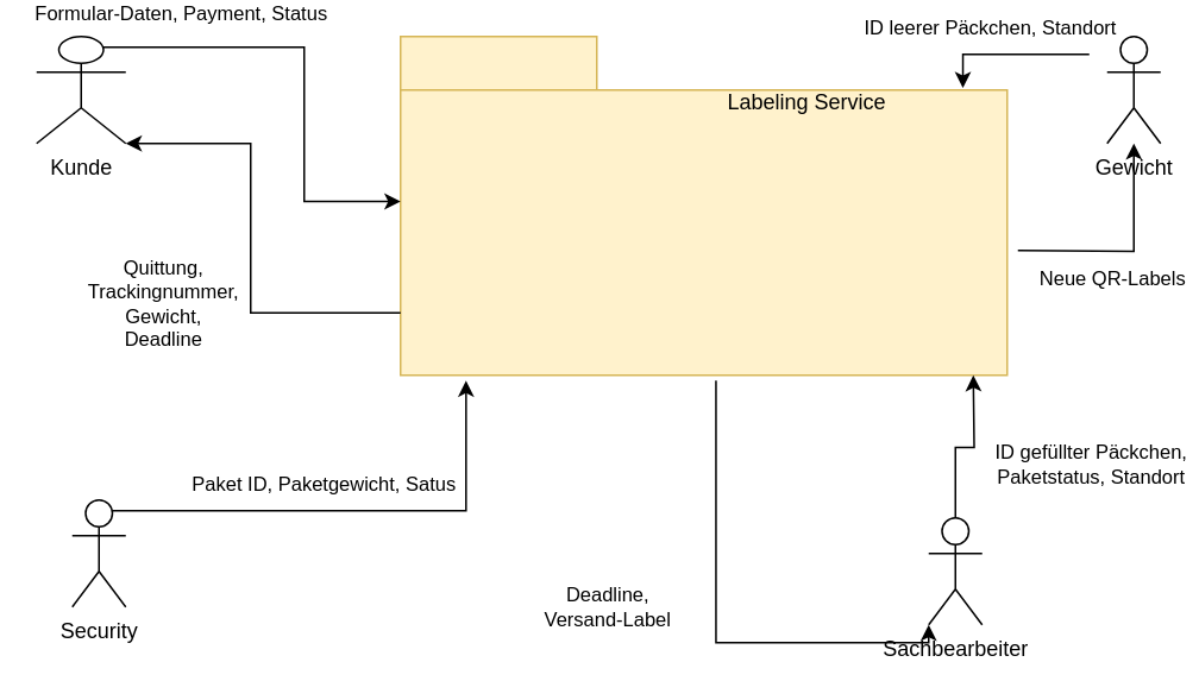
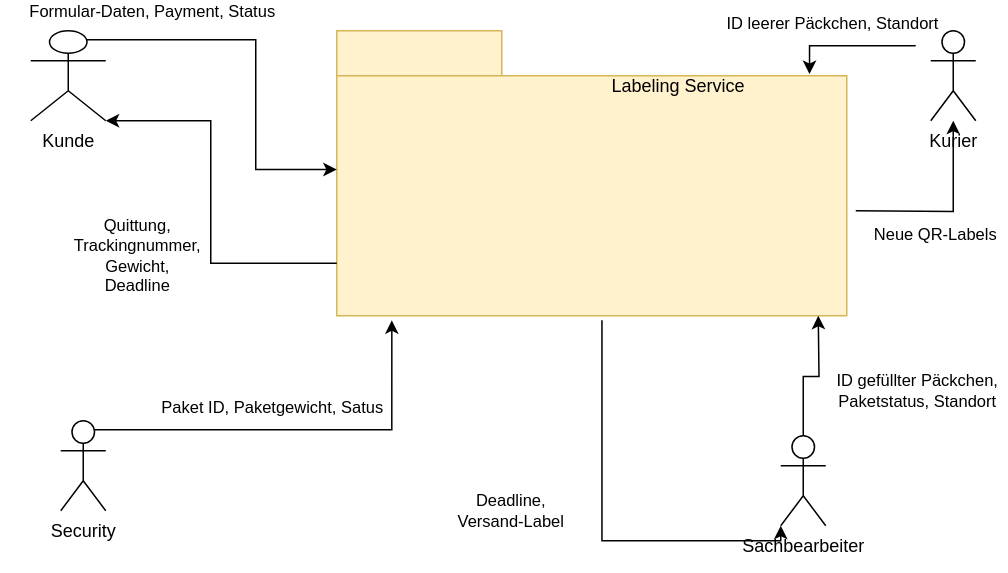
- <mxCell id="6" value="Gewicht" style="shape=umlActor;verticalLabelPosition=bottom;verticalAlign=top;html=1;" parent="1" vertex="1"><mxGeometry x="620" y="20" width="30" height="60" as="geometry" /></mxCell>
+ <mxCell id="6" value="Kurier" style="shape=umlActor;verticalLabelPosition=bottom;verticalAlign=top;html=1;" parent="1" vertex="1"><mxGeometry x="620" y="20" width="30" height="60" as="geometry" /></mxCell>
